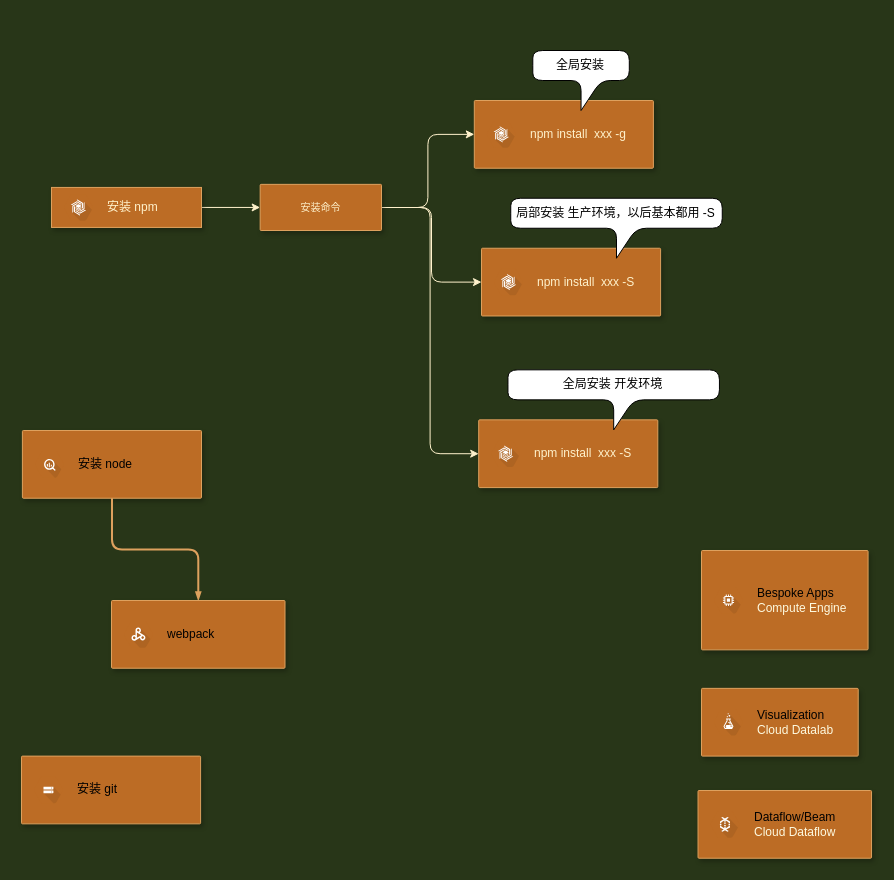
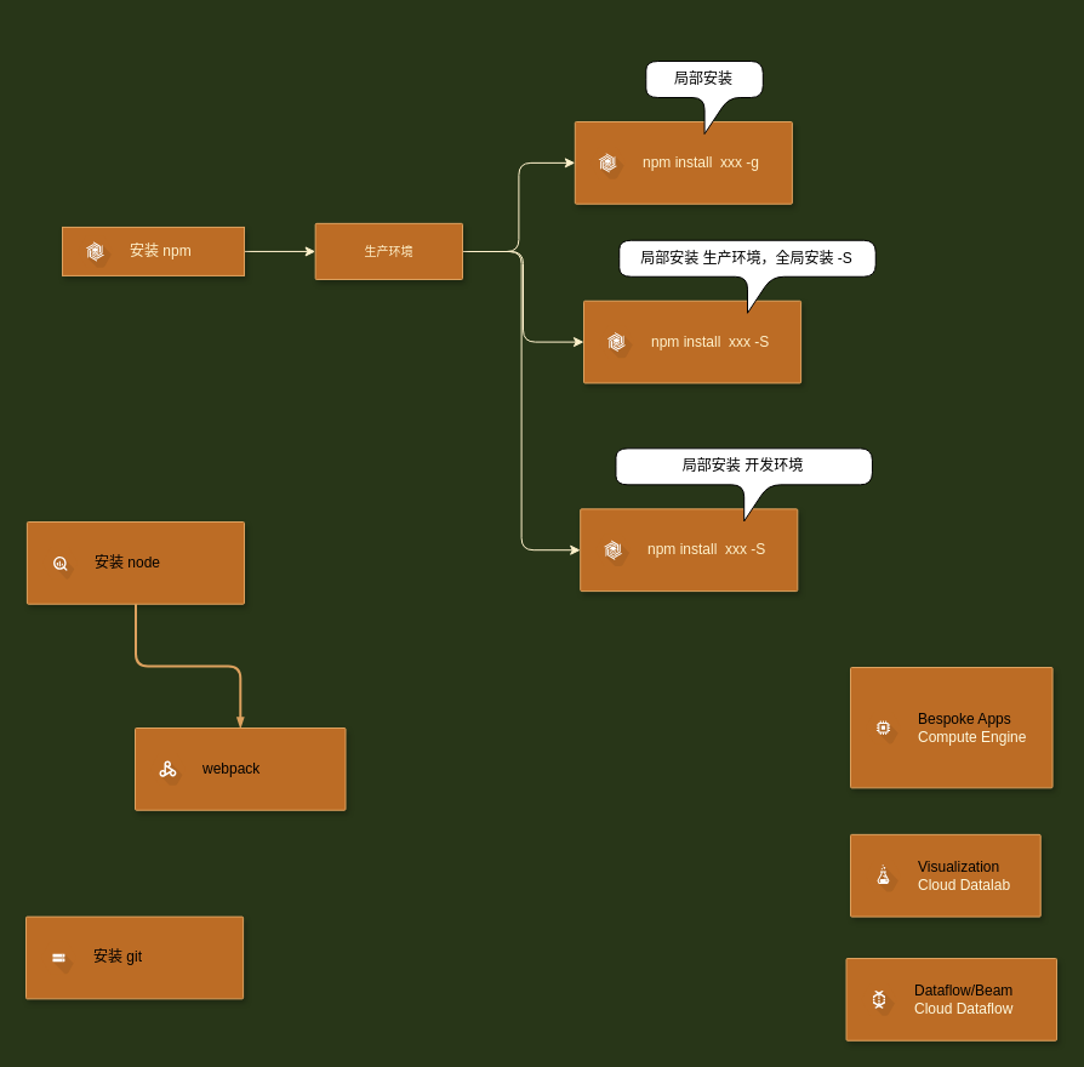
- <mxCell id="22" value="全局安装" style="shape=callout;whiteSpace=wrap;html=1;perimeter=calloutPerimeter;rounded=1;" vertex="1" parent="19"><mxGeometry x="58.51" width="96.49" height="60" as="geometry" /></mxCell>
+ <mxCell id="22" value="局部安装" style="shape=callout;whiteSpace=wrap;html=1;perimeter=calloutPerimeter;rounded=1;" vertex="1" parent="19"><mxGeometry x="58.51" width="96.49" height="60" as="geometry" /></mxCell>
- <mxCell id="26" value="&lt;font color=&quot;#fff2cc&quot;&gt;安装命令&lt;/font&gt;" style="whiteSpace=wrap;html=1;fontSize=10;fillColor=#BC6C25;strokeColor=#DDA15E;fontColor=#FFE599;shadow=1;strokeWidth=1;rounded=1;arcSize=2;" vertex="1" parent="1"><mxGeometry x="259.66" y="183.87" width="121.34" height="46.13" as="geometry" /></mxCell>
+ <mxCell id="26" value="&lt;font color=&quot;#fff2cc&quot;&gt;生产环境&lt;/font&gt;" style="whiteSpace=wrap;html=1;fontSize=10;fillColor=#BC6C25;strokeColor=#DDA15E;fontColor=#FFE599;shadow=1;strokeWidth=1;rounded=1;arcSize=2;" vertex="1" parent="1"><mxGeometry x="259.66" y="183.87" width="121.34" height="46.13" as="geometry" /></mxCell>
- <mxCell id="36" value="局部安装 生产环境，以后基本都用 -S" style="shape=callout;whiteSpace=wrap;html=1;perimeter=calloutPerimeter;rounded=1;" vertex="1" parent="33"><mxGeometry x="29.26" width="211.49" height="60" as="geometry" /></mxCell>
+ <mxCell id="36" value="局部安装 生产环境，全局安装 -S" style="shape=callout;whiteSpace=wrap;html=1;perimeter=calloutPerimeter;rounded=1;" vertex="1" parent="33"><mxGeometry x="29.26" width="211.49" height="60" as="geometry" /></mxCell>
- <mxCell id="31" value="全局安装 开发环境" style="shape=callout;whiteSpace=wrap;html=1;perimeter=calloutPerimeter;rounded=1;" vertex="1" parent="28"><mxGeometry x="29.26" width="211.49" height="60" as="geometry" /></mxCell>
+ <mxCell id="31" value="局部安装 开发环境" style="shape=callout;whiteSpace=wrap;html=1;perimeter=calloutPerimeter;rounded=1;" vertex="1" parent="28"><mxGeometry x="29.26" width="211.49" height="60" as="geometry" /></mxCell>
